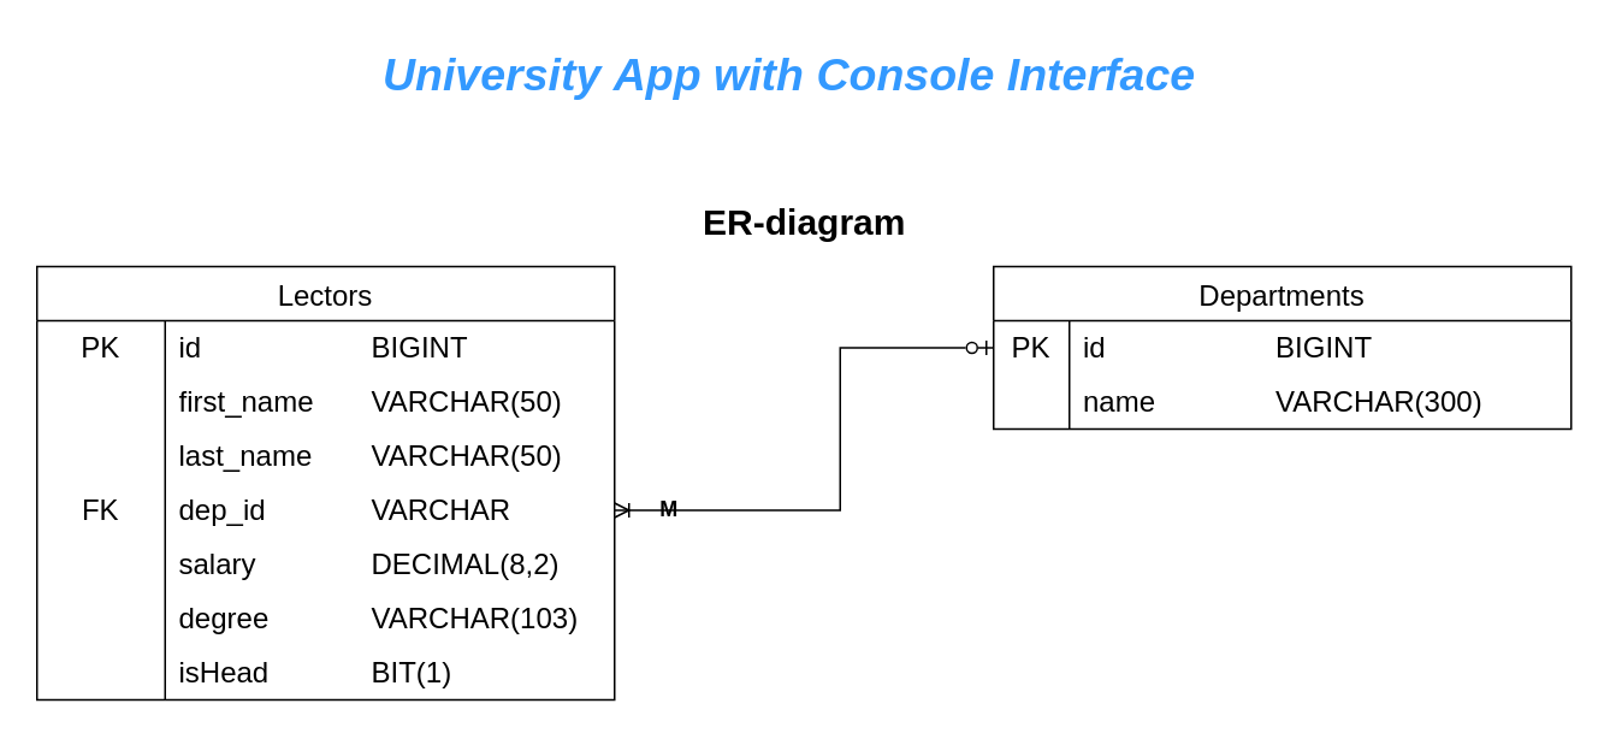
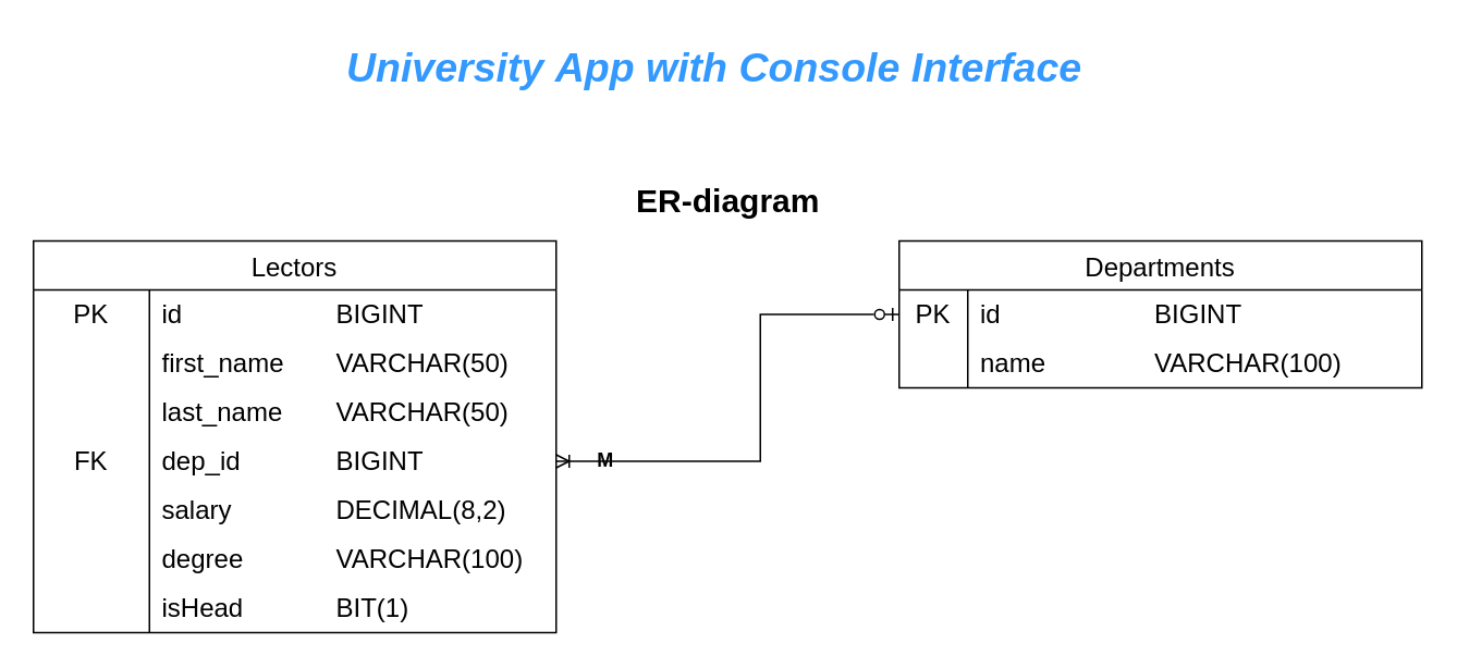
- <mxCell id="32" value="name&lt;span style=&quot;white-space: pre;&quot;&gt;&#09;&lt;span style=&quot;white-space: pre;&quot;&gt;&#09;&lt;/span&gt;&lt;/span&gt;VARCHAR(300)" style="shape=partialRectangle;html=1;whiteSpace=wrap;connectable=0;fillColor=none;top=0;left=0;bottom=0;right=0;align=left;spacingLeft=6;overflow=hidden;strokeColor=inherit;fontSize=16;" vertex="1" parent="30"><mxGeometry x="42" width="278" height="30" as="geometry"><mxRectangle width="278" height="30" as="alternateBounds" /></mxGeometry></mxCell>
+ <mxCell id="32" value="name&lt;span style=&quot;white-space: pre;&quot;&gt;&#09;&lt;span style=&quot;white-space: pre;&quot;&gt;&#09;&lt;/span&gt;&lt;/span&gt;VARCHAR(100)" style="shape=partialRectangle;html=1;whiteSpace=wrap;connectable=0;fillColor=none;top=0;left=0;bottom=0;right=0;align=left;spacingLeft=6;overflow=hidden;strokeColor=inherit;fontSize=16;" vertex="1" parent="30"><mxGeometry x="42" width="278" height="30" as="geometry"><mxRectangle width="278" height="30" as="alternateBounds" /></mxGeometry></mxCell>
- <mxCell id="16" value="dep_id&lt;span style=&quot;white-space: pre;&quot;&gt;&#09;&lt;/span&gt;&lt;span style=&quot;white-space: pre;&quot;&gt;&#09;&lt;/span&gt;VARCHAR" style="shape=partialRectangle;html=1;whiteSpace=wrap;connectable=0;fillColor=none;top=0;left=0;bottom=0;right=0;align=left;spacingLeft=6;overflow=hidden;strokeColor=inherit;fontSize=16;" vertex="1" parent="14"><mxGeometry x="71" width="249" height="30" as="geometry"><mxRectangle width="249" height="30" as="alternateBounds" /></mxGeometry></mxCell>
+ <mxCell id="16" value="dep_id&lt;span style=&quot;white-space: pre;&quot;&gt;&#09;&lt;/span&gt;&lt;span style=&quot;white-space: pre;&quot;&gt;&#09;&lt;/span&gt;BIGINT" style="shape=partialRectangle;html=1;whiteSpace=wrap;connectable=0;fillColor=none;top=0;left=0;bottom=0;right=0;align=left;spacingLeft=6;overflow=hidden;strokeColor=inherit;fontSize=16;" vertex="1" parent="14"><mxGeometry x="71" width="249" height="30" as="geometry"><mxRectangle width="249" height="30" as="alternateBounds" /></mxGeometry></mxCell>
- <mxCell id="22" value="degree&lt;span style=&quot;white-space: pre;&quot;&gt;&#09;&lt;/span&gt;&lt;span style=&quot;white-space: pre;&quot;&gt;&#09;&lt;/span&gt;VARCHAR(103)" style="shape=partialRectangle;html=1;whiteSpace=wrap;connectable=0;fillColor=none;top=0;left=0;bottom=0;right=0;align=left;spacingLeft=6;overflow=hidden;strokeColor=inherit;fontSize=16;" vertex="1" parent="20"><mxGeometry x="71" width="249" height="30" as="geometry"><mxRectangle width="249" height="30" as="alternateBounds" /></mxGeometry></mxCell>
+ <mxCell id="22" value="degree&lt;span style=&quot;white-space: pre;&quot;&gt;&#09;&lt;/span&gt;&lt;span style=&quot;white-space: pre;&quot;&gt;&#09;&lt;/span&gt;VARCHAR(100)" style="shape=partialRectangle;html=1;whiteSpace=wrap;connectable=0;fillColor=none;top=0;left=0;bottom=0;right=0;align=left;spacingLeft=6;overflow=hidden;strokeColor=inherit;fontSize=16;" vertex="1" parent="20"><mxGeometry x="71" width="249" height="30" as="geometry"><mxRectangle width="249" height="30" as="alternateBounds" /></mxGeometry></mxCell>
